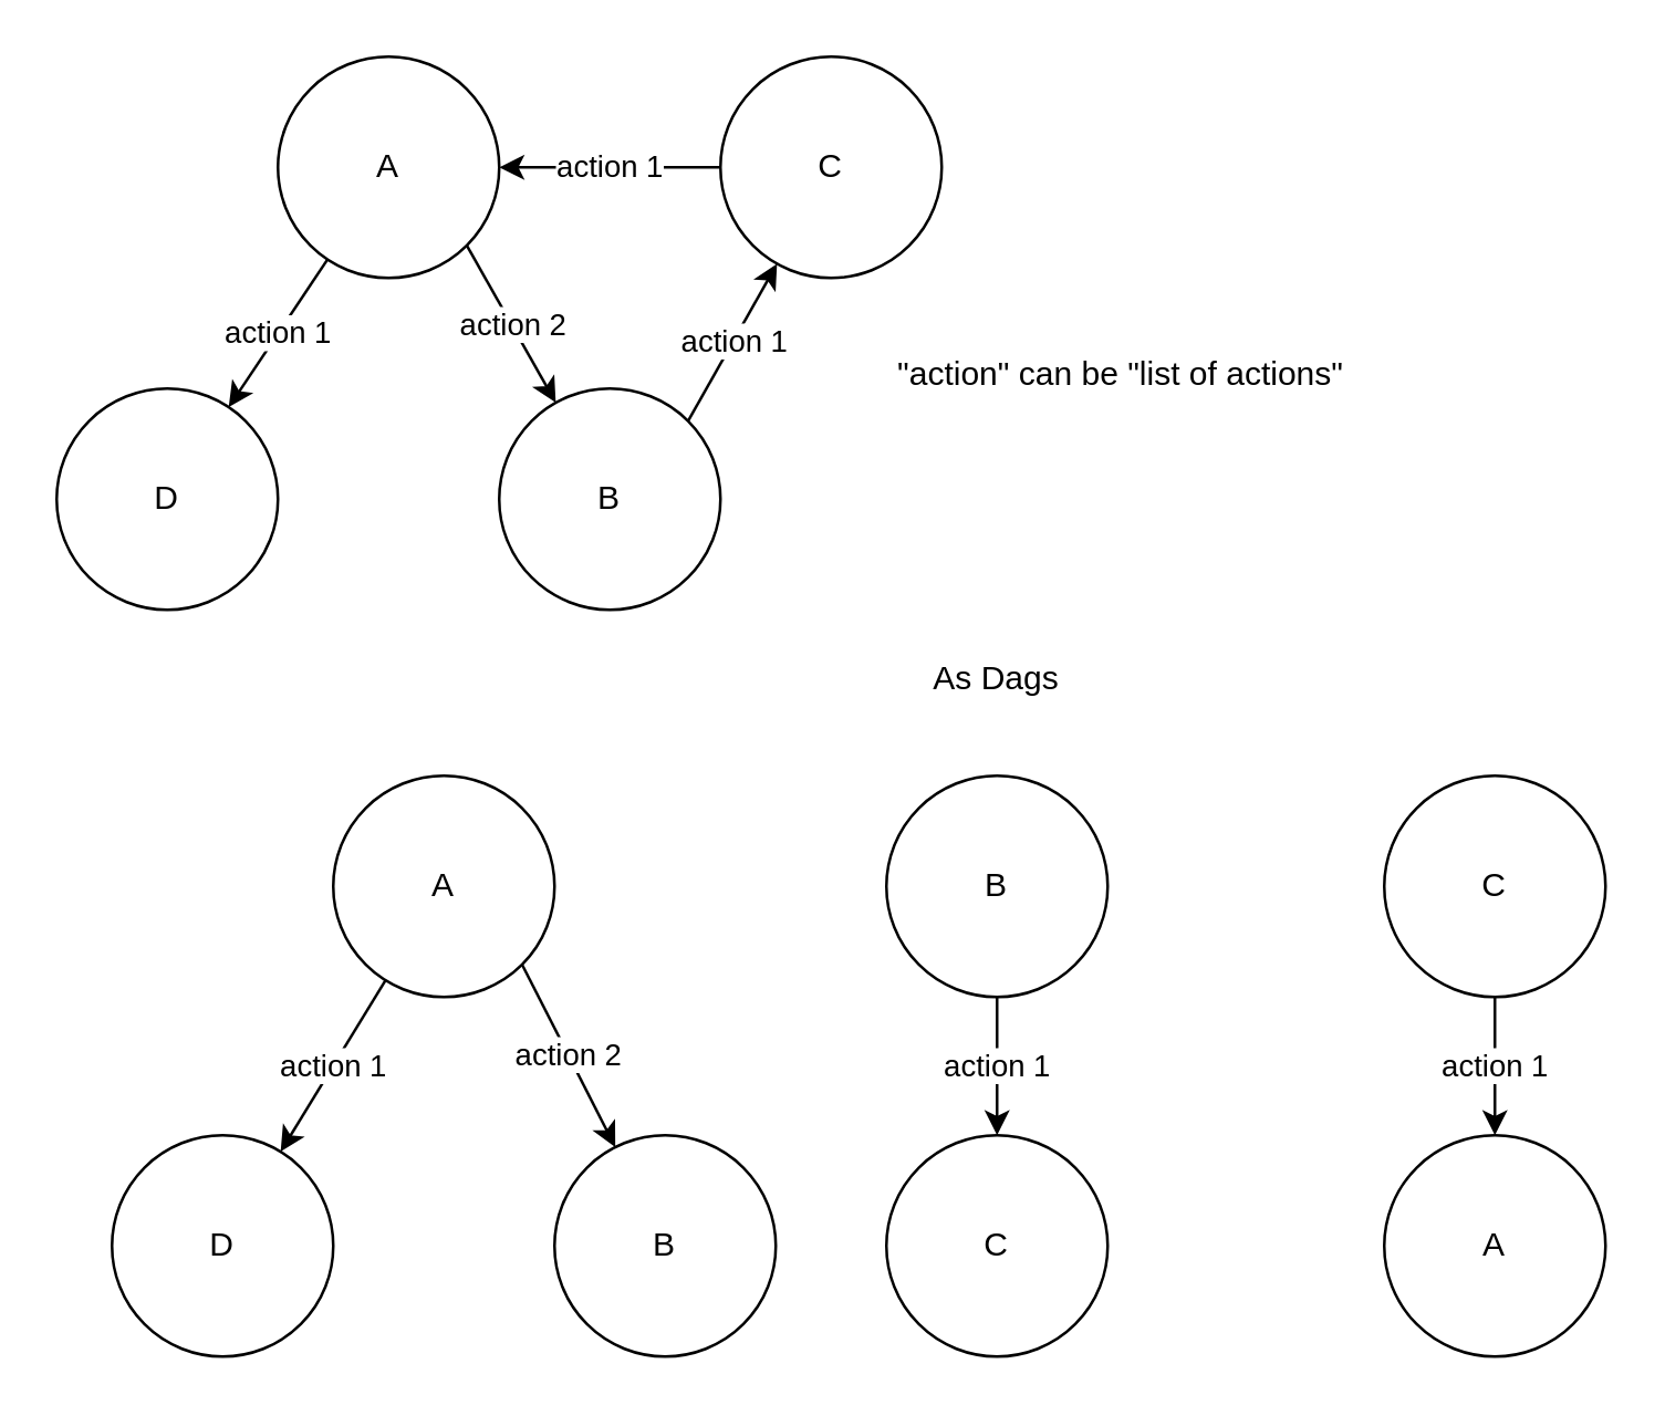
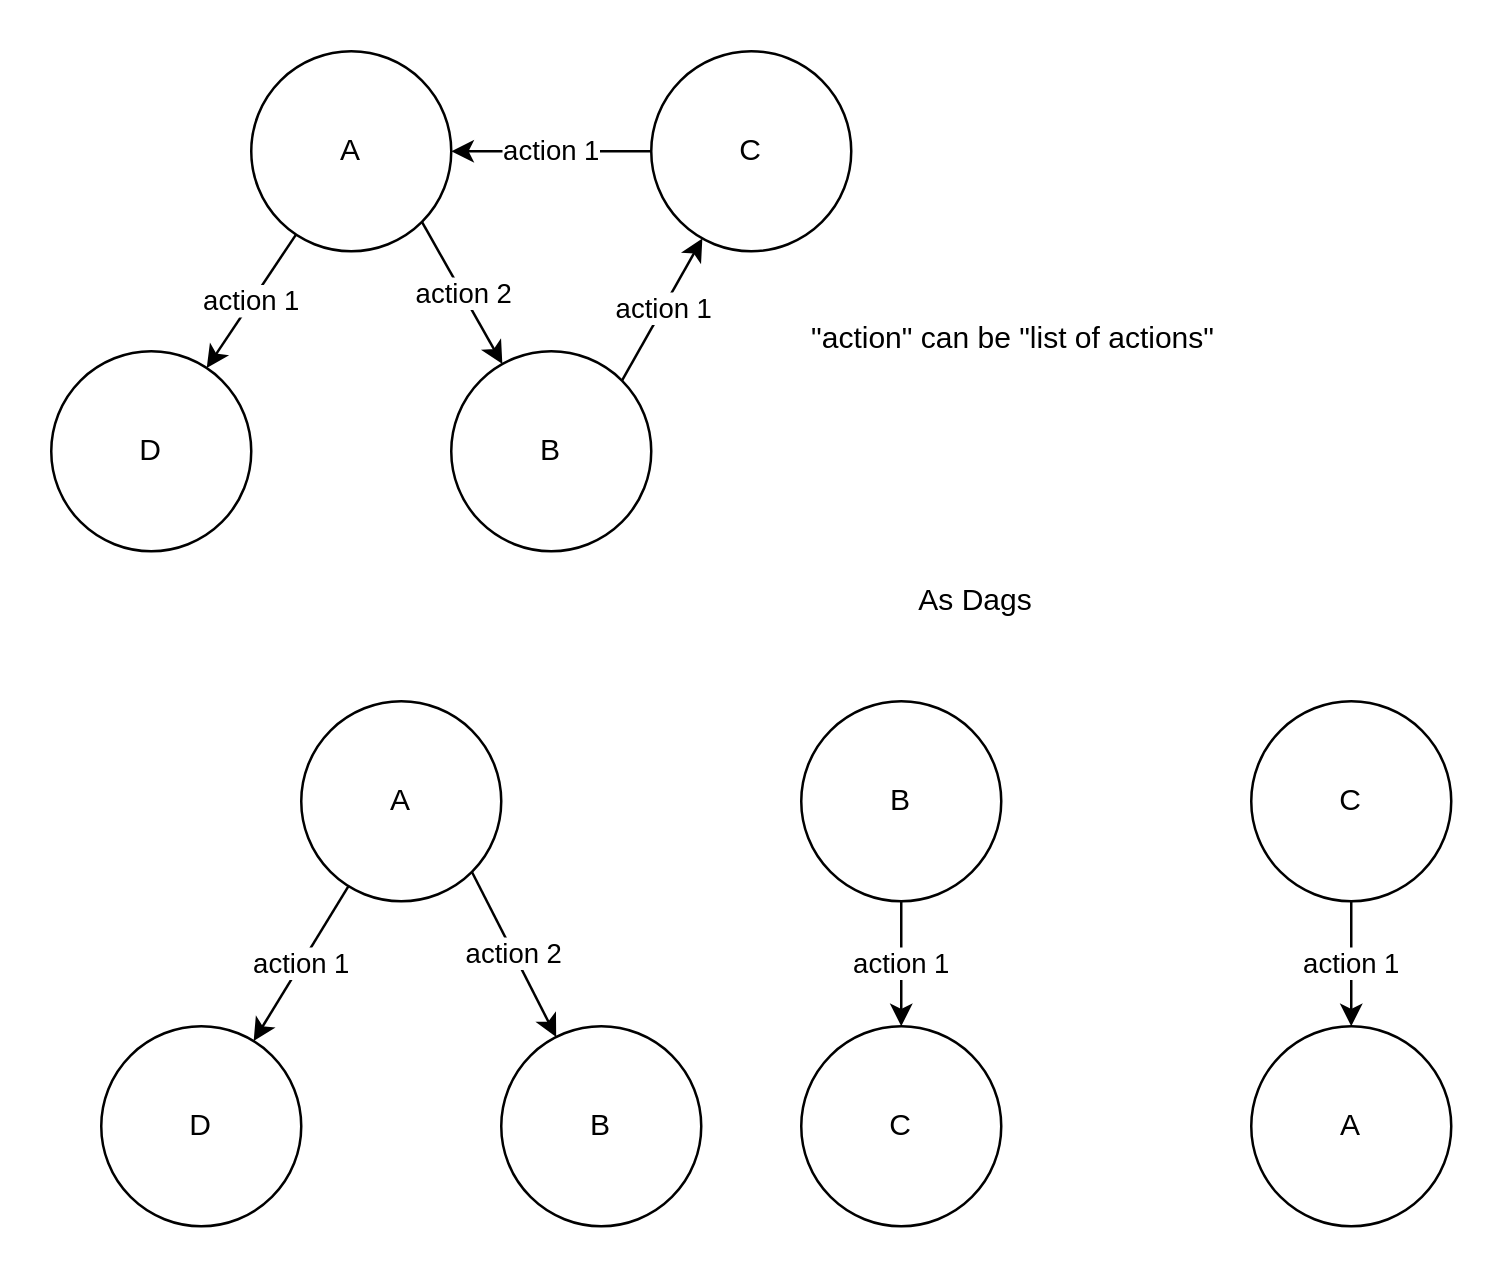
- <mxCell id="21" value="As Dags" style="text;html=1;strokeColor=none;fillColor=none;align=center;verticalAlign=middle;whiteSpace=wrap;rounded=0;" parent="1" vertex="1"><mxGeometry x="330" y="230" width="60" height="30" as="geometry" /></mxCell>
+ <mxCell id="21" value="As Dags" style="text;html=1;strokeColor=none;fillColor=none;align=center;verticalAlign=middle;whiteSpace=wrap;rounded=0;" parent="1" vertex="1"><mxGeometry x="360" y="225" width="60" height="30" as="geometry" /></mxCell>
